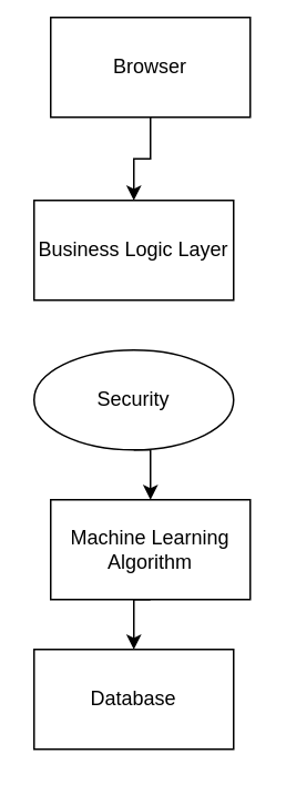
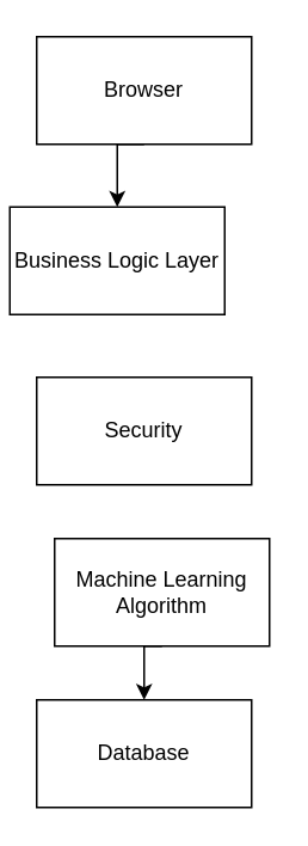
- <mxCell id="4" value="Browser" style="rounded=0;whiteSpace=wrap;html=1;" vertex="1" parent="1"><mxGeometry x="30" y="10" width="120" height="60" as="geometry" /></mxCell>
+ <mxCell id="4" value="Browser" style="rounded=0;whiteSpace=wrap;html=1;" vertex="1" parent="1"><mxGeometry x="20" y="20" width="120" height="60" as="geometry" /></mxCell>
- <mxCell id="7" value="Business Logic Layer" style="whiteSpace=wrap;html=1;" vertex="1" parent="1"><mxGeometry x="20" y="120" width="120" height="60" as="geometry" /></mxCell>
+ <mxCell id="7" value="Business Logic Layer" style="whiteSpace=wrap;html=1;" vertex="1" parent="1"><mxGeometry x="5" y="115" width="120" height="60" as="geometry" /></mxCell>
- <mxCell id="9" value="Security" style="ellipse;whiteSpace=wrap;html=1;" vertex="1" parent="1"><mxGeometry x="20" y="210" width="120" height="60" as="geometry" /></mxCell>
+ <mxCell id="9" value="Security" style="whiteSpace=wrap;html=1;" vertex="1" parent="1"><mxGeometry x="20" y="210" width="120" height="60" as="geometry" /></mxCell>
- <mxCell id="8" style="edgeStyle=orthogonalEdgeStyle;rounded=0;orthogonalLoop=1;jettySize=auto;html=1;exitX=0.5;exitY=1;exitDx=0;exitDy=0;entryX=0.5;entryY=0;entryDx=0;entryDy=0;" edge="1" parent="1" source="9" target="6"><mxGeometry relative="1" as="geometry" /></mxCell>
